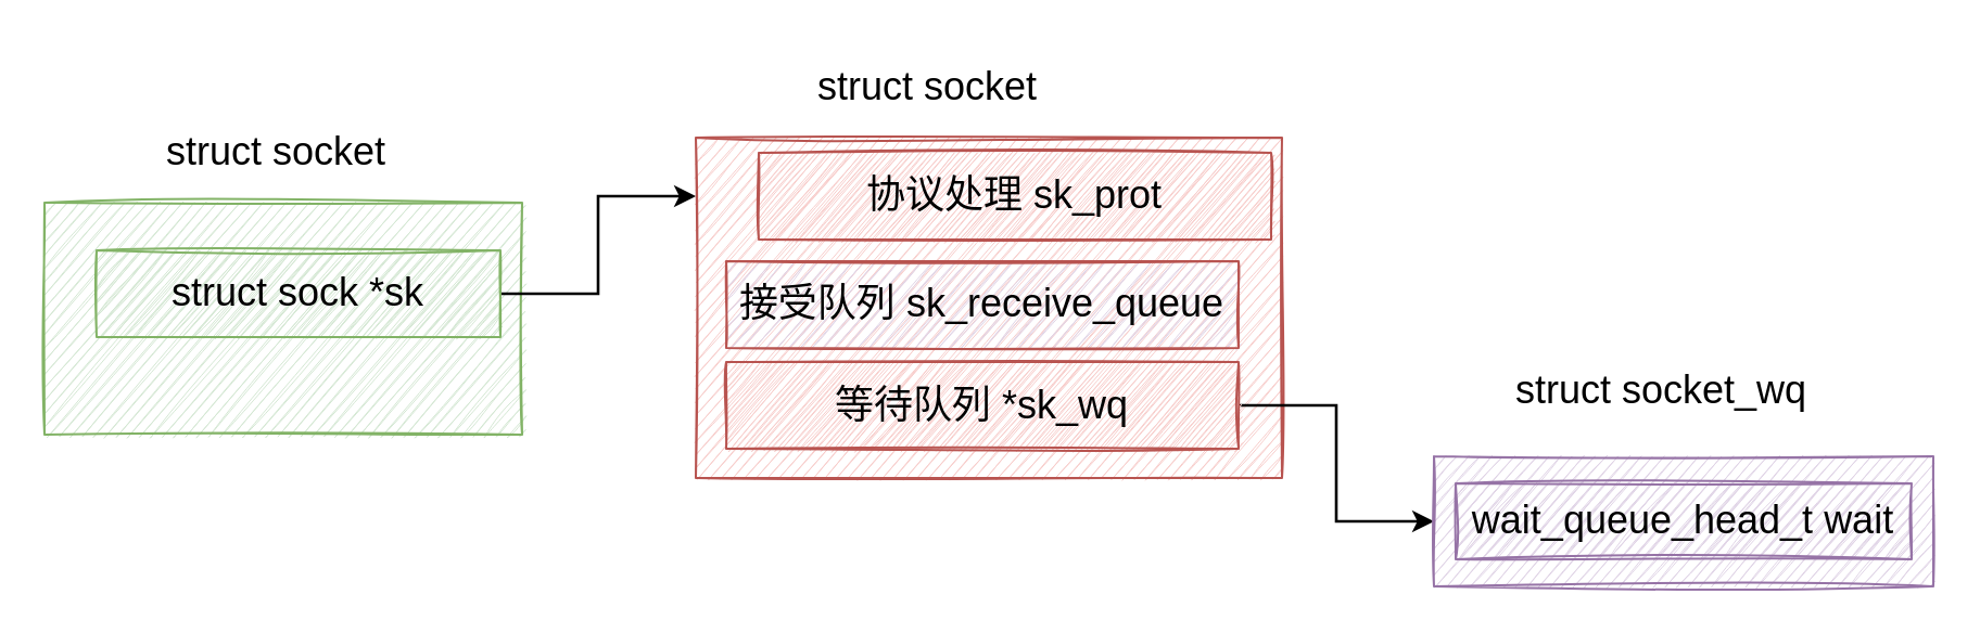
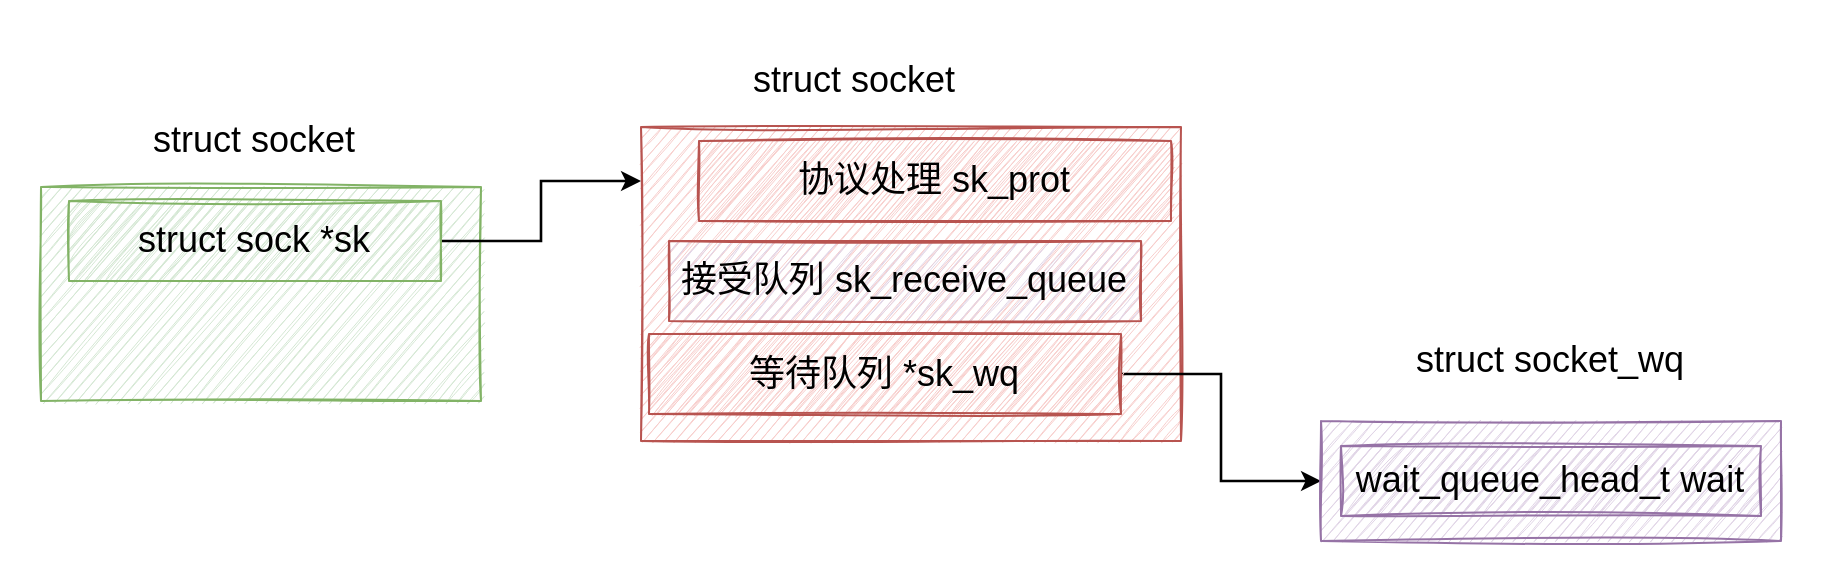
- <mxCell id="4" value="struct sock *sk" style="rounded=0;whiteSpace=wrap;html=1;sketch=1;fontSize=18;fillColor=#d5e8d4;strokeColor=#82b366;" vertex="1" parent="1"><mxGeometry x="44" y="115" width="186" height="40" as="geometry" /></mxCell>
+ <mxCell id="4" value="struct sock *sk" style="rounded=0;whiteSpace=wrap;html=1;sketch=1;fontSize=18;fillColor=#d5e8d4;strokeColor=#82b366;" vertex="1" parent="1"><mxGeometry x="34" y="100" width="186" height="40" as="geometry" /></mxCell>
- <mxCell id="14" value="struct socket_wq" style="text;html=1;align=center;verticalAlign=middle;whiteSpace=wrap;rounded=0;sketch=1;fontSize=18;" vertex="1" parent="1"><mxGeometry x="680" y="160" width="170" height="40" as="geometry" /></mxCell>
+ <mxCell id="14" value="struct socket_wq" style="text;html=1;align=center;verticalAlign=middle;whiteSpace=wrap;rounded=0;sketch=1;fontSize=18;" vertex="1" parent="1"><mxGeometry x="690" y="160" width="170" height="40" as="geometry" /></mxCell>
- <mxCell id="11" value="等待队列 *sk_wq" style="rounded=0;whiteSpace=wrap;html=1;sketch=1;fontSize=18;fillColor=#f8cecc;strokeColor=#b85450;" vertex="1" parent="1"><mxGeometry x="334" y="166.5" width="236" height="40" as="geometry" /></mxCell>
+ <mxCell id="11" value="等待队列 *sk_wq" style="rounded=0;whiteSpace=wrap;html=1;sketch=1;fontSize=18;fillColor=#f8cecc;strokeColor=#b85450;" vertex="1" parent="1"><mxGeometry x="324" y="166.5" width="236" height="40" as="geometry" /></mxCell>
